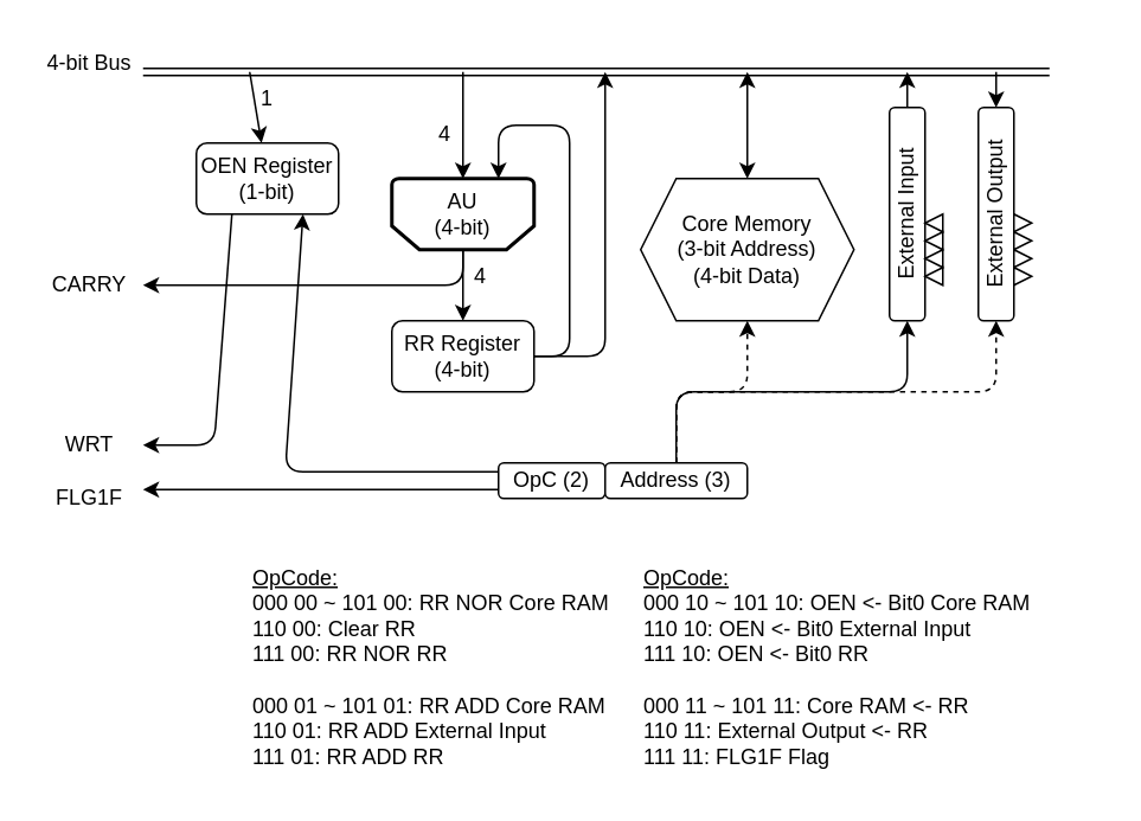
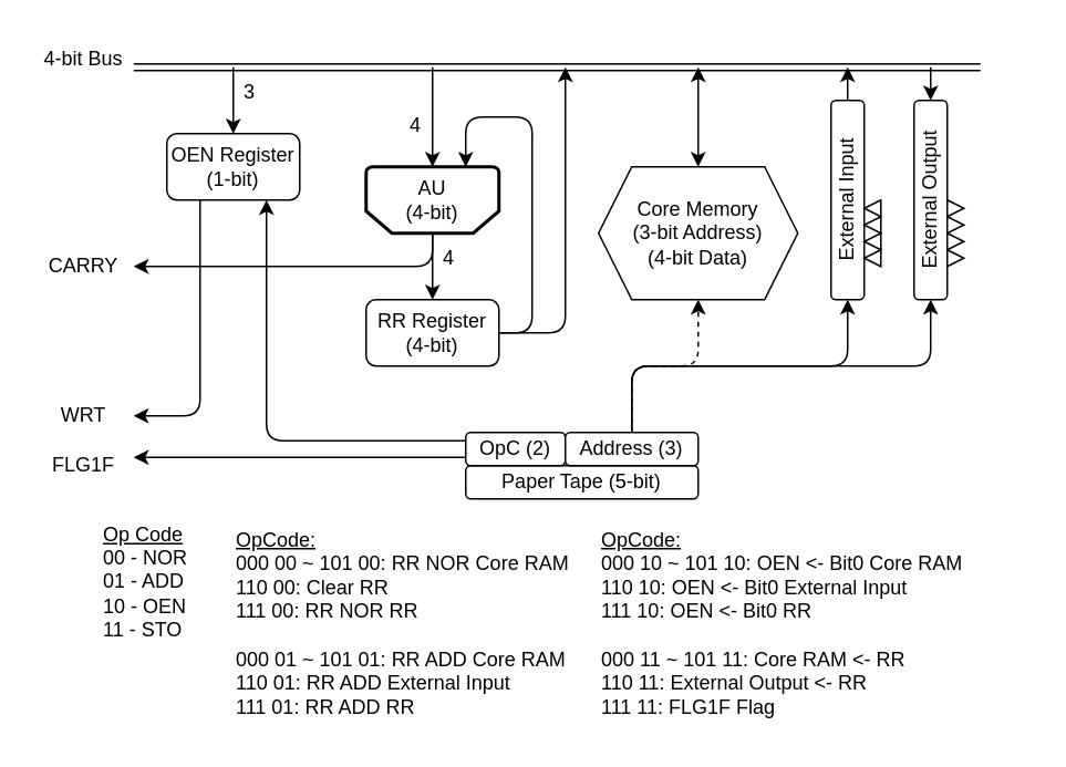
- <mxCell id="42" value="1" style="text;html=1;strokeColor=none;fillColor=none;align=center;verticalAlign=middle;whiteSpace=wrap;rounded=0;" parent="1" vertex="1"><mxGeometry x="140" y="40" width="20" height="30" as="geometry" /></mxCell>
+ <mxCell id="42" value="3" style="text;html=1;strokeColor=none;fillColor=none;align=center;verticalAlign=middle;whiteSpace=wrap;rounded=0;" parent="1" vertex="1"><mxGeometry x="140" y="40" width="20" height="30" as="geometry" /></mxCell>
- <mxCell id="39" value="OEN Register&lt;br&gt;(1-bit)" style="rounded=1;whiteSpace=wrap;html=1;" parent="1" vertex="1"><mxGeometry x="110" y="80" width="80" height="40" as="geometry" /></mxCell>
+ <mxCell id="39" value="OEN Register&lt;br&gt;(1-bit)" style="rounded=1;whiteSpace=wrap;html=1;" parent="1" vertex="1"><mxGeometry x="100" y="80" width="80" height="40" as="geometry" /></mxCell>
- <mxCell id="23" value="" style="endArrow=classic;html=1;rounded=1;entryX=0;entryY=0.5;entryDx=0;entryDy=0;exitX=0.5;exitY=0;exitDx=0;exitDy=0;dashed=1;" parent="1" source="15" target="28" edge="1"><mxGeometry width="50" height="50" relative="1" as="geometry"><mxPoint x="490" y="170" as="sourcePoint" /><mxPoint x="559.42" y="186.005" as="targetPoint" /><Array as="points"><mxPoint x="380" y="220" /><mxPoint x="560" y="220" /></Array></mxGeometry></mxCell>
+ <mxCell id="23" value="" style="endArrow=classic;html=1;rounded=1;entryX=0;entryY=0.5;entryDx=0;entryDy=0;exitX=0.5;exitY=0;exitDx=0;exitDy=0;" parent="1" source="15" target="28" edge="1"><mxGeometry width="50" height="50" relative="1" as="geometry"><mxPoint x="490" y="170" as="sourcePoint" /><mxPoint x="559.42" y="186.005" as="targetPoint" /><Array as="points"><mxPoint x="380" y="220" /><mxPoint x="560" y="220" /></Array></mxGeometry></mxCell>
+ <mxCell id="3" value="Paper Tape (5-bit)" style="rounded=1;whiteSpace=wrap;html=1;" parent="1" vertex="1"><mxGeometry x="280" y="280" width="140" height="20" as="geometry" /></mxCell>
+ <mxCell id="25" value="&lt;u&gt;Op Code&lt;/u&gt;&lt;br&gt;00 - NOR&lt;br&gt;01 - ADD&lt;br&gt;10 - OEN&lt;br&gt;&lt;div style=&quot;&quot;&gt;&lt;span style=&quot;background-color: initial;&quot;&gt;11 - STO&lt;/span&gt;&lt;/div&gt;" style="text;html=1;strokeColor=none;fillColor=none;align=left;verticalAlign=middle;whiteSpace=wrap;rounded=0;" parent="1" vertex="1"><mxGeometry x="60" y="310" width="70" height="80" as="geometry" /></mxCell>
